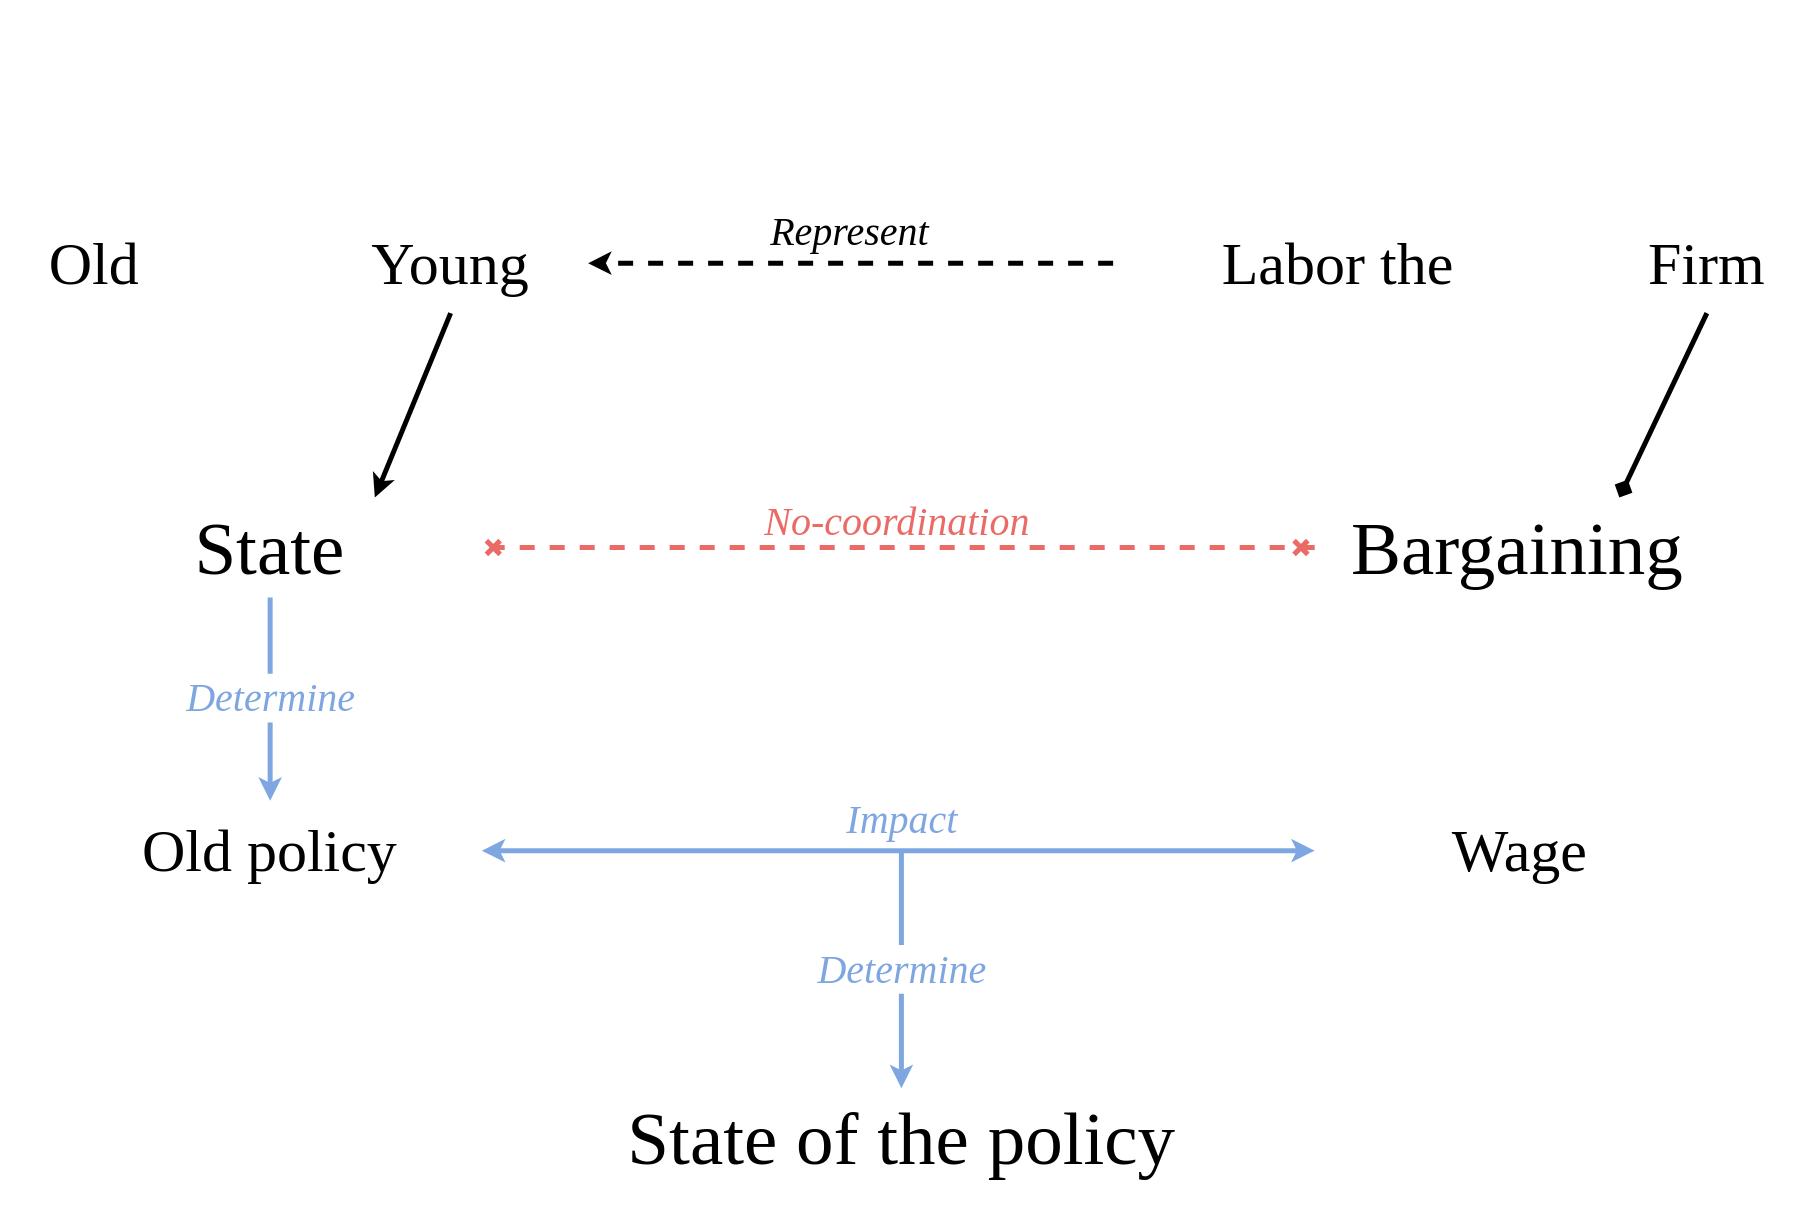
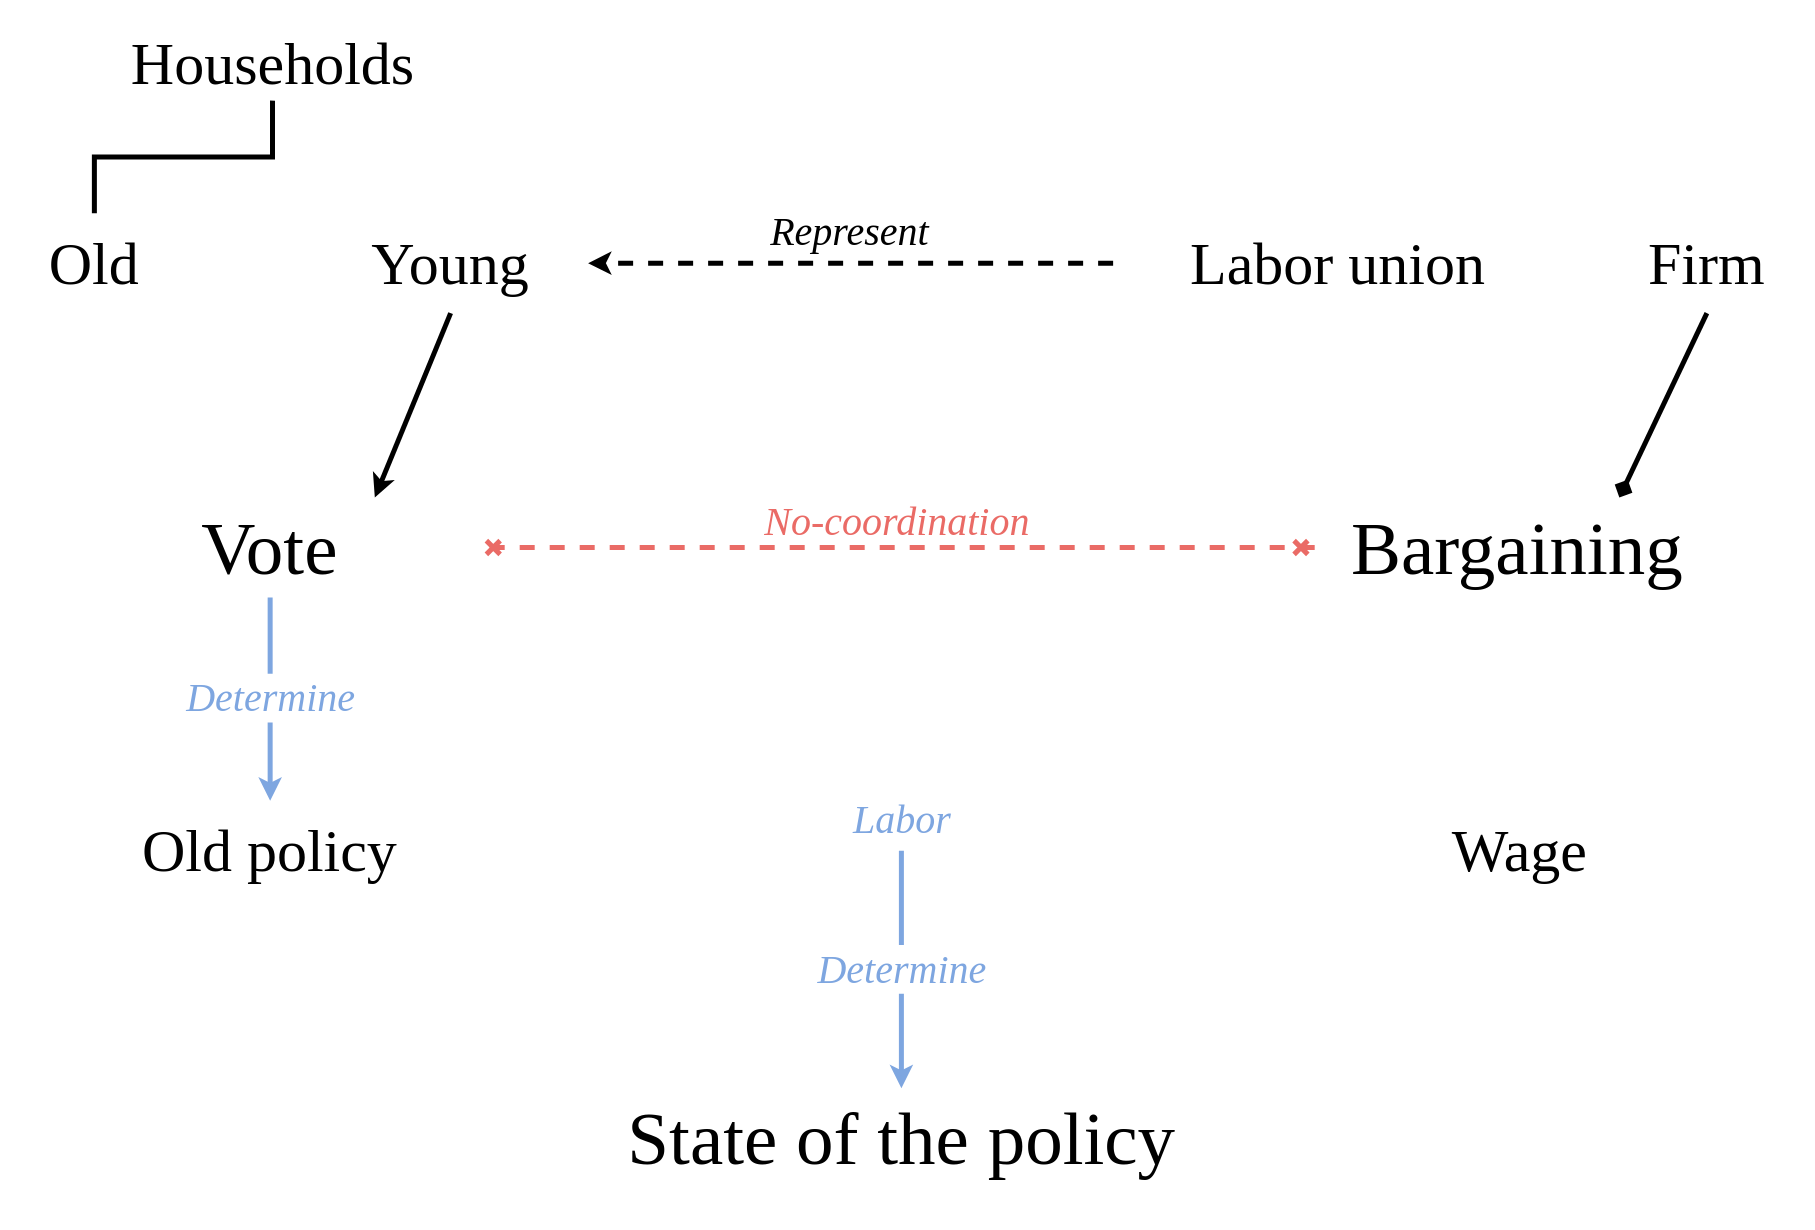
+ <mxCell id="10" value="&lt;h1&gt;&lt;font style=&quot;font-weight: normal ; font-size: 48px&quot;&gt;Households&lt;/font&gt;&lt;/h1&gt;" style="text;html=1;strokeColor=none;fillColor=none;align=center;verticalAlign=middle;whiteSpace=wrap;rounded=0;fontFamily=Georgia;" parent="1" vertex="1"><mxGeometry x="117.51" y="20" width="200" height="60" as="geometry" /></mxCell>
+ <mxCell id="9" style="edgeStyle=orthogonalEdgeStyle;rounded=0;orthogonalLoop=1;jettySize=auto;html=1;exitX=0.5;exitY=1;exitDx=0;exitDy=0;endArrow=none;endFill=0;strokeWidth=4;" parent="1" source="10" target="13" edge="1"><mxGeometry relative="1" as="geometry" /></mxCell>
- <mxCell id="16" value="&lt;h1&gt;&lt;font style=&quot;font-weight: normal ; font-size: 48px&quot;&gt;Labor the&lt;/font&gt;&lt;/h1&gt;" style="text;html=1;strokeColor=none;fillColor=none;align=center;verticalAlign=middle;whiteSpace=wrap;rounded=0;fontFamily=Georgia;" parent="1" vertex="1"><mxGeometry x="920" y="170" width="300" height="80" as="geometry" /></mxCell>
+ <mxCell id="16" value="&lt;h1&gt;&lt;font style=&quot;font-weight: normal ; font-size: 48px&quot;&gt;Labor union&lt;/font&gt;&lt;/h1&gt;" style="text;html=1;strokeColor=none;fillColor=none;align=center;verticalAlign=middle;whiteSpace=wrap;rounded=0;fontFamily=Georgia;" parent="1" vertex="1"><mxGeometry x="920" y="170" width="300" height="80" as="geometry" /></mxCell>
- <mxCell id="22" value="&lt;h1&gt;&lt;font style=&quot;font-weight: normal ; font-size: 60px&quot;&gt;State&lt;/font&gt;&lt;/h1&gt;" style="text;html=1;strokeColor=none;fillColor=none;align=center;verticalAlign=middle;whiteSpace=wrap;rounded=0;fontFamily=Georgia;" parent="1" vertex="1"><mxGeometry x="48.12" y="397.5" width="334.99" height="80" as="geometry" /></mxCell>
+ <mxCell id="22" value="&lt;h1&gt;&lt;font style=&quot;font-weight: normal ; font-size: 60px&quot;&gt;Vote&lt;/font&gt;&lt;/h1&gt;" style="text;html=1;strokeColor=none;fillColor=none;align=center;verticalAlign=middle;whiteSpace=wrap;rounded=0;fontFamily=Georgia;" parent="1" vertex="1"><mxGeometry x="48.12" y="397.5" width="334.99" height="80" as="geometry" /></mxCell>
- <mxCell id="8" value="&lt;font face=&quot;Verdana&quot; size=&quot;1&quot;&gt;&lt;i style=&quot;font-size: 32px&quot;&gt;Impact&lt;/i&gt;&lt;/font&gt;" style="text;html=1;align=center;verticalAlign=middle;resizable=0;points=[];autosize=1;fontSize=20;fontFamily=Garamond;fontColor=#7EA6E0;" parent="1" vertex="1"><mxGeometry x="655.62" y="635" width="130" height="40" as="geometry" /></mxCell>
+ <mxCell id="8" value="&lt;font face=&quot;Verdana&quot; size=&quot;1&quot;&gt;&lt;i style=&quot;font-size: 32px&quot;&gt;Labor&lt;/i&gt;&lt;/font&gt;" style="text;html=1;align=center;verticalAlign=middle;resizable=0;points=[];autosize=1;fontSize=20;fontFamily=Garamond;fontColor=#7EA6E0;" parent="1" vertex="1"><mxGeometry x="655.62" y="635" width="130" height="40" as="geometry" /></mxCell>
- <mxCell id="24" style="edgeStyle=none;rounded=0;orthogonalLoop=1;jettySize=auto;html=1;exitX=1;exitY=0.5;exitDx=0;exitDy=0;strokeWidth=4;fontFamily=Georgia;startArrow=classic;startFill=1;strokeColor=#7EA6E0;" parent="1" source="25" target="23" edge="1"><mxGeometry relative="1" as="geometry" /></mxCell>
